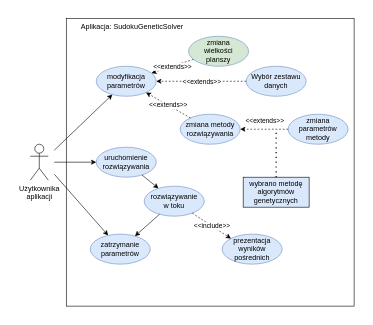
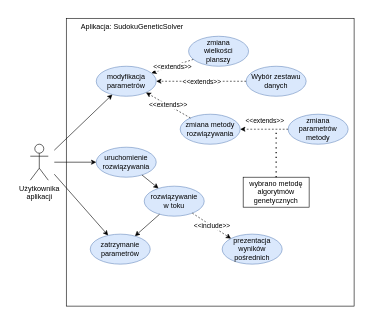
- <mxCell id="8" value="zmiana&lt;div&gt;wielkości&lt;/div&gt;&lt;div&gt;planszy&lt;/div&gt;" style="ellipse;whiteSpace=wrap;html=1;fillColor=#d5e8d4;strokeColor=#6c8ebf;" vertex="1" parent="1"><mxGeometry x="314" y="60" width="100" height="50" as="geometry" /></mxCell>
+ <mxCell id="8" value="zmiana&lt;div&gt;wielkości&lt;/div&gt;&lt;div&gt;planszy&lt;/div&gt;" style="ellipse;whiteSpace=wrap;html=1;fillColor=#dae8fc;strokeColor=#6c8ebf;" vertex="1" parent="1"><mxGeometry x="314" y="60" width="100" height="50" as="geometry" /></mxCell>
- <mxCell id="23" value="wybrano metodę&lt;div&gt;algorytmów genetycznych&lt;/div&gt;" style="html=1;whiteSpace=wrap;fillColor=#dae8fc;" vertex="1" parent="1"><mxGeometry x="405" y="295" width="110" height="50" as="geometry" /></mxCell>
+ <mxCell id="23" value="wybrano metodę&lt;div&gt;algorytmów genetycznych&lt;/div&gt;" style="html=1;whiteSpace=wrap;" vertex="1" parent="1"><mxGeometry x="405" y="295" width="110" height="50" as="geometry" /></mxCell>
